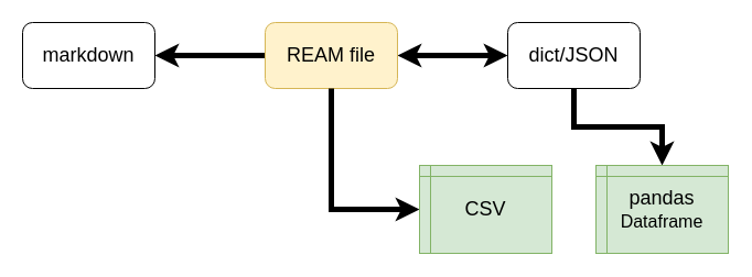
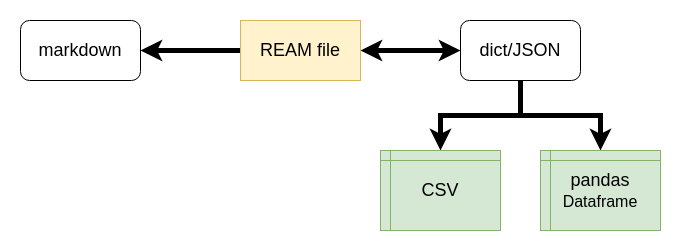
- <mxCell id="4" value="&lt;font style=&quot;font-size: 18px&quot;&gt;REAM file&lt;/font&gt;" style="rounded=1;whiteSpace=wrap;html=1;fillColor=#fff2cc;strokeColor=#d6b656;" parent="1" vertex="1"><mxGeometry x="240" y="20" width="120" height="60" as="geometry" /></mxCell>
+ <mxCell id="4" value="&lt;font style=&quot;font-size: 18px&quot;&gt;REAM file&lt;/font&gt;" style="whiteSpace=wrap;html=1;fillColor=#fff2cc;strokeColor=#d6b656;rounded=0;" parent="1" vertex="1"><mxGeometry x="240" y="20" width="120" height="60" as="geometry" /></mxCell>
- <mxCell id="7" style="edgeStyle=orthogonalEdgeStyle;rounded=0;orthogonalLoop=1;jettySize=auto;html=1;startArrow=classic;startFill=1;strokeWidth=5;endArrow=none;endFill=0;" parent="1" source="8" target="4" edge="1"><mxGeometry relative="1" as="geometry" /></mxCell>
+ <mxCell id="7" style="edgeStyle=orthogonalEdgeStyle;rounded=0;orthogonalLoop=1;jettySize=auto;html=1;entryX=0.5;entryY=1;entryDx=0;entryDy=0;startArrow=classic;startFill=1;strokeWidth=5;endArrow=none;endFill=0;" parent="1" source="8" target="6" edge="1"><mxGeometry relative="1" as="geometry" /></mxCell>
